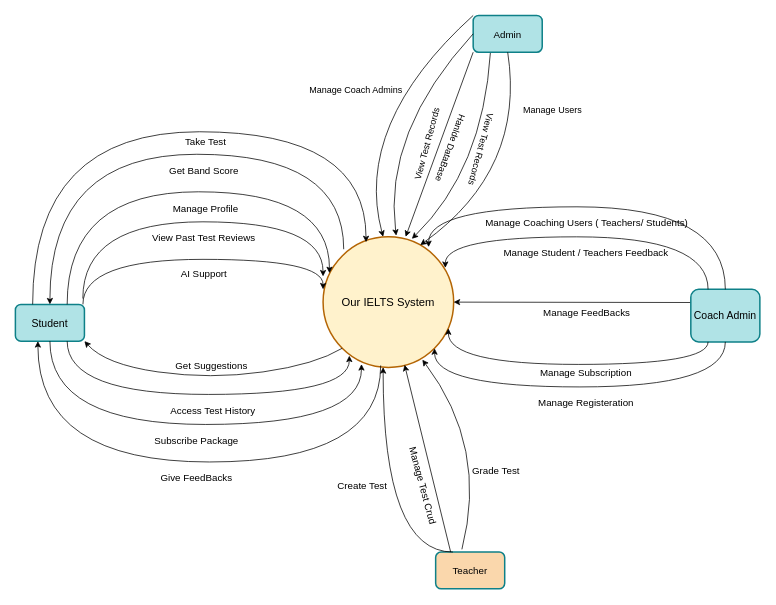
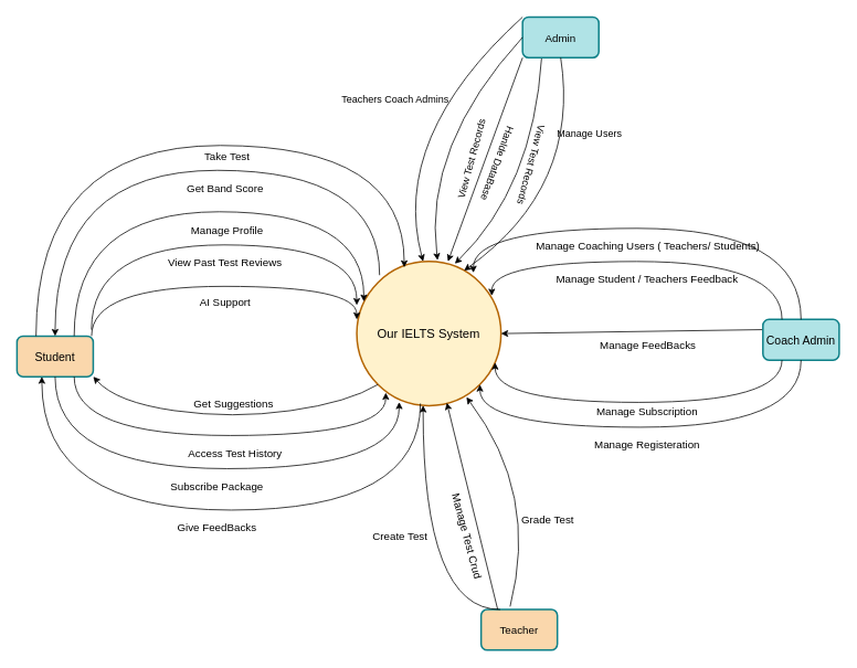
- <mxCell id="48" value="Manage Coach Admins" style="text;whiteSpace=wrap;" vertex="1" parent="1"><mxGeometry x="410" y="106" width="140" height="40" as="geometry" /></mxCell>
+ <mxCell id="48" value="Teachers Coach Admins" style="text;whiteSpace=wrap;" vertex="1" parent="1"><mxGeometry x="410" y="106" width="140" height="40" as="geometry" /></mxCell>
- <mxCell id="49" value="Manage Users" style="text;whiteSpace=wrap;" vertex="1" parent="1"><mxGeometry x="695" y="132" width="140" height="40" as="geometry" /></mxCell>
+ <mxCell id="49" value="Manage Users" style="text;whiteSpace=wrap;" vertex="1" parent="1"><mxGeometry x="670" y="147" width="140" height="40" as="geometry" /></mxCell>
- <mxCell id="34" value="Coach Admin" style="whiteSpace=wrap;strokeWidth=2;fillColor=#b0e3e6;strokeColor=#0e8088;rounded=1;fontSize=14;" vertex="1" parent="1"><mxGeometry x="920" y="385" width="92" height="70" as="geometry" /></mxCell>
+ <mxCell id="34" value="Coach Admin" style="whiteSpace=wrap;strokeWidth=2;fillColor=#b0e3e6;strokeColor=#0e8088;rounded=1;fontSize=14;" vertex="1" parent="1"><mxGeometry x="920" y="385" width="92" height="49" as="geometry" /></mxCell>
- <mxCell id="2" value="Student" style="whiteSpace=wrap;strokeWidth=2;fillColor=#b0e3e6;strokeColor=#0e8088;rounded=1;fontSize=14;" vertex="1" parent="1"><mxGeometry x="20" y="405" width="92" height="49" as="geometry" /></mxCell>
+ <mxCell id="2" value="Student" style="whiteSpace=wrap;strokeWidth=2;fillColor=#fad7ac;strokeColor=#0e8088;rounded=1;fontSize=14;" vertex="1" parent="1"><mxGeometry x="20" y="405" width="92" height="49" as="geometry" /></mxCell>
